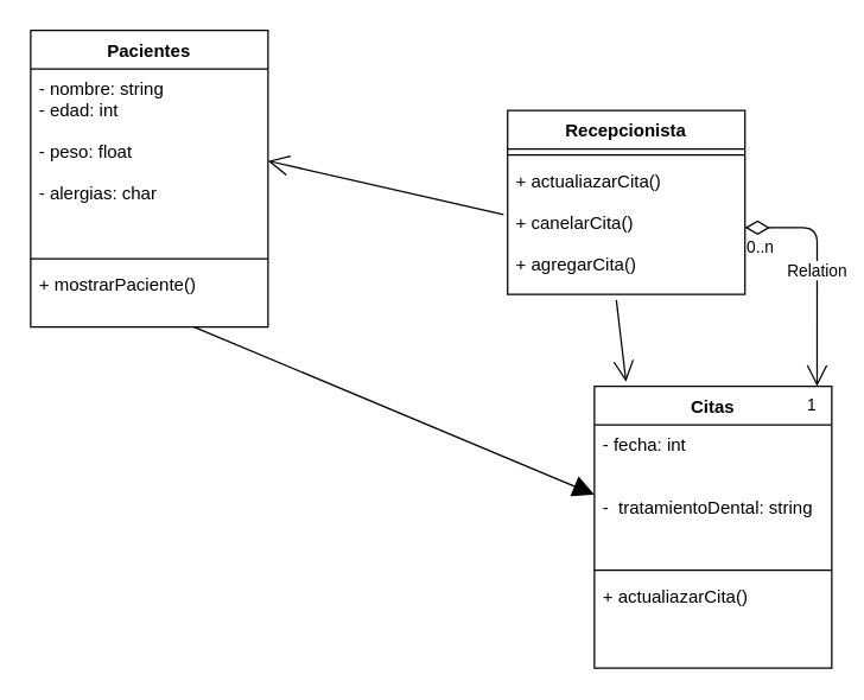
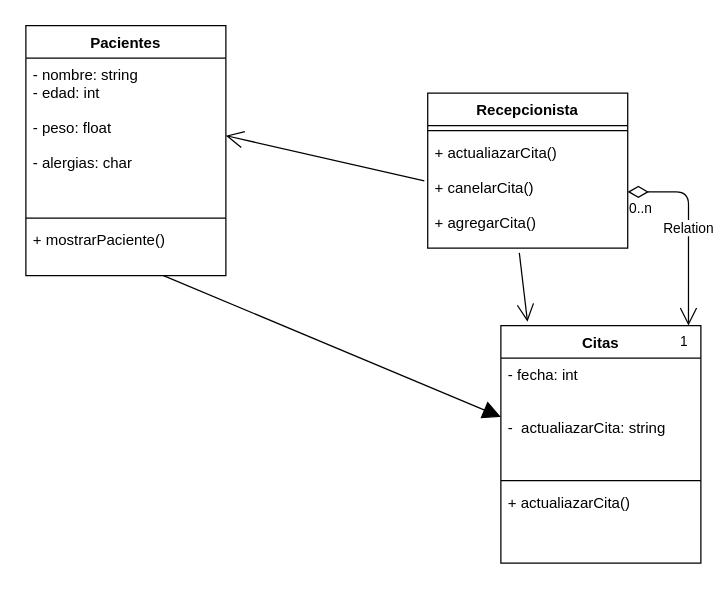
- <mxCell id="10" value="- fecha: int&#10;&#10;&#10;-  tratamientoDental: string&#10;&#10;" style="text;strokeColor=none;fillColor=none;align=left;verticalAlign=top;spacingLeft=4;spacingRight=4;overflow=hidden;rotatable=0;points=[[0,0.5],[1,0.5]];portConstraint=eastwest;" parent="9" vertex="1"><mxGeometry y="26" width="160" height="94" as="geometry" /></mxCell>
+ <mxCell id="10" value="- fecha: int&#10;&#10;&#10;-  actualiazarCita: string&#10;&#10;" style="text;strokeColor=none;fillColor=none;align=left;verticalAlign=top;spacingLeft=4;spacingRight=4;overflow=hidden;rotatable=0;points=[[0,0.5],[1,0.5]];portConstraint=eastwest;" parent="9" vertex="1"><mxGeometry y="26" width="160" height="94" as="geometry" /></mxCell>
